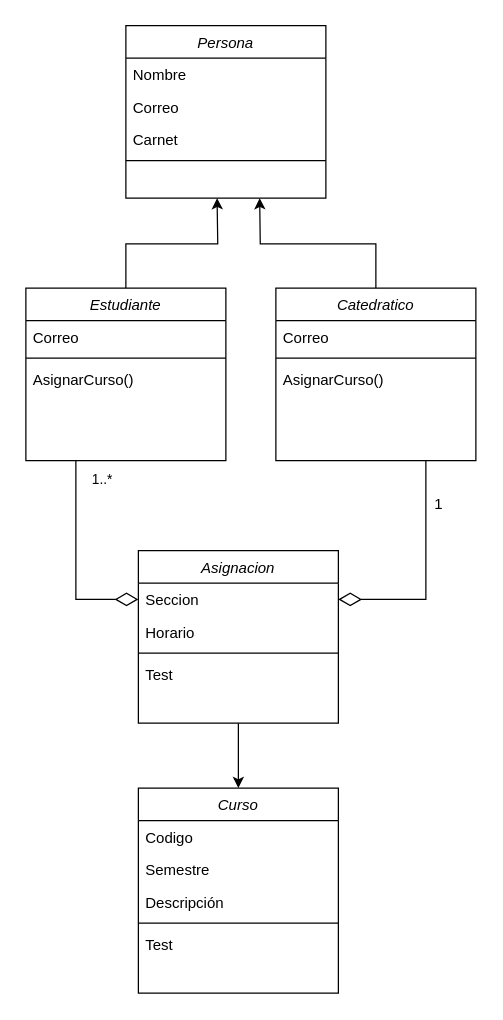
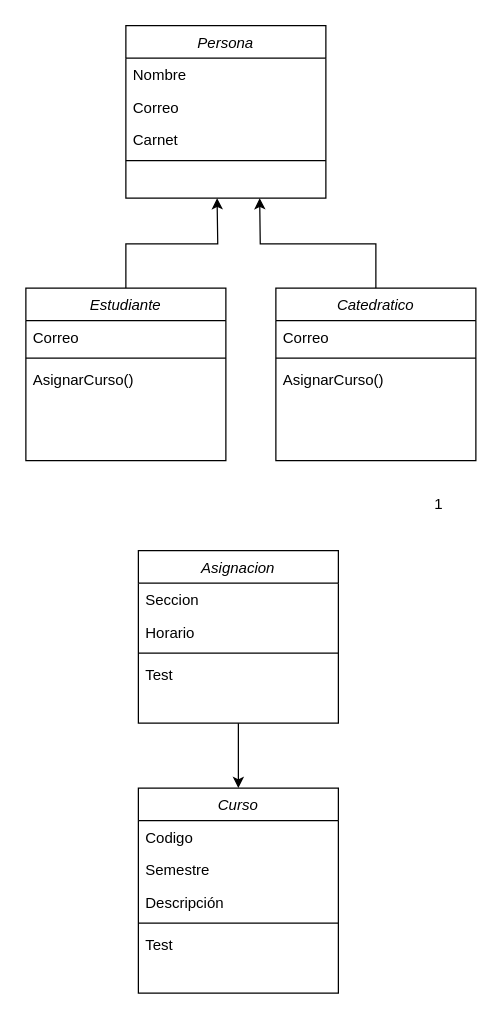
- <mxCell id="8" style="edgeStyle=orthogonalEdgeStyle;rounded=0;orthogonalLoop=1;jettySize=auto;html=1;exitX=0.25;exitY=1;exitDx=0;exitDy=0;entryX=0;entryY=0.5;entryDx=0;entryDy=0;endArrow=diamondThin;endFill=0;endSize=16;" edge="1" parent="1" source="10" target="22"><mxGeometry relative="1" as="geometry" /></mxCell>
- <mxCell id="9" value="1..*" style="edgeLabel;html=1;align=center;verticalAlign=middle;resizable=0;points=[];" vertex="1" connectable="0" parent="8"><mxGeometry x="-0.826" y="5" relative="1" as="geometry"><mxPoint x="15" as="offset" /></mxGeometry></mxCell>
- <mxCell id="15" style="edgeStyle=orthogonalEdgeStyle;rounded=0;orthogonalLoop=1;jettySize=auto;html=1;exitX=0.75;exitY=1;exitDx=0;exitDy=0;entryX=1;entryY=0.5;entryDx=0;entryDy=0;startSize=6;endArrow=diamondThin;endFill=0;endSize=16;" edge="1" parent="1" source="16" target="22"><mxGeometry relative="1" as="geometry" /></mxCell>
